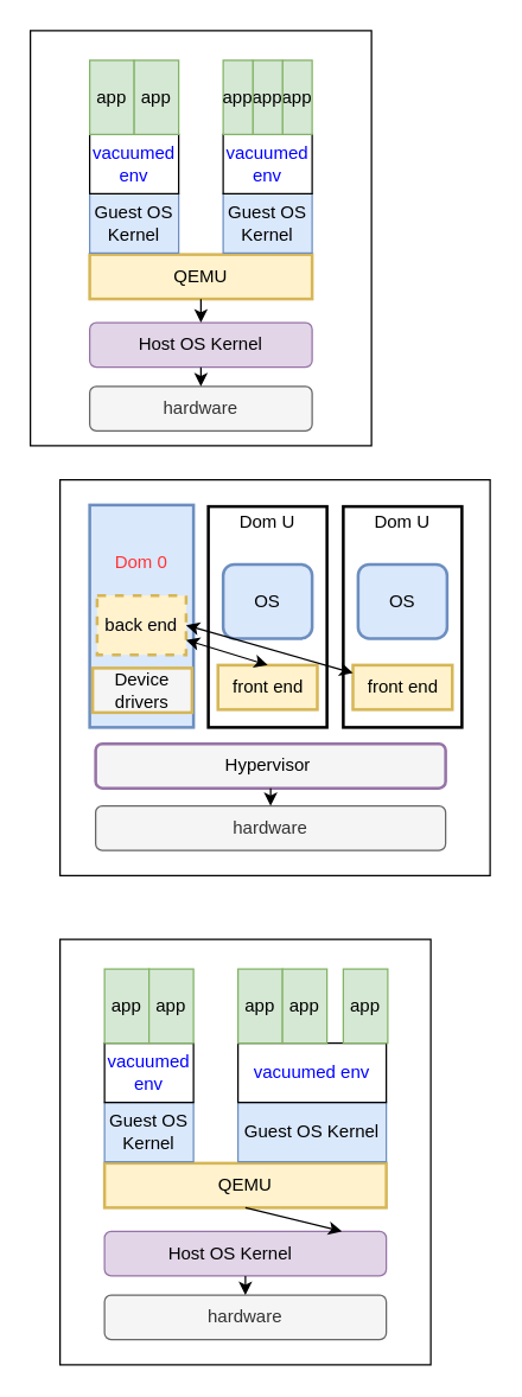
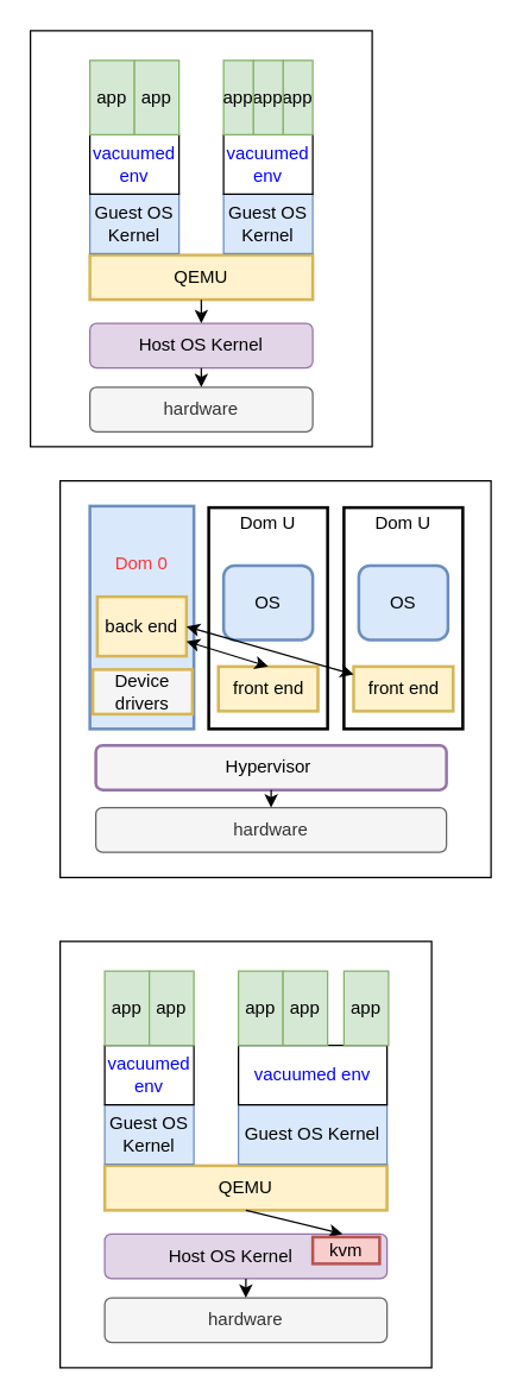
- <mxCell id="23" value="&lt;font color=&quot;#00000d&quot;&gt;back end&lt;/font&gt;" style="rounded=0;whiteSpace=wrap;html=1;glass=0;strokeWidth=2;fillColor=#fff2cc;strokeColor=#d6b656;dashed=1;" parent="1" vertex="1"><mxGeometry x="65" y="401" width="60" height="40" as="geometry" /></mxCell>
+ <mxCell id="23" value="&lt;font color=&quot;#00000d&quot;&gt;back end&lt;/font&gt;" style="rounded=0;whiteSpace=wrap;html=1;glass=0;strokeWidth=2;fillColor=#fff2cc;strokeColor=#d6b656;" parent="1" vertex="1"><mxGeometry x="65" y="401" width="60" height="40" as="geometry" /></mxCell>
+ <mxCell id="46" value="kvm" style="rounded=0;whiteSpace=wrap;html=1;glass=0;strokeWidth=2;fillColor=#f8cecc;strokeColor=#b85450;" parent="1" vertex="1"><mxGeometry x="210" y="832" width="45" height="18" as="geometry" /></mxCell>
